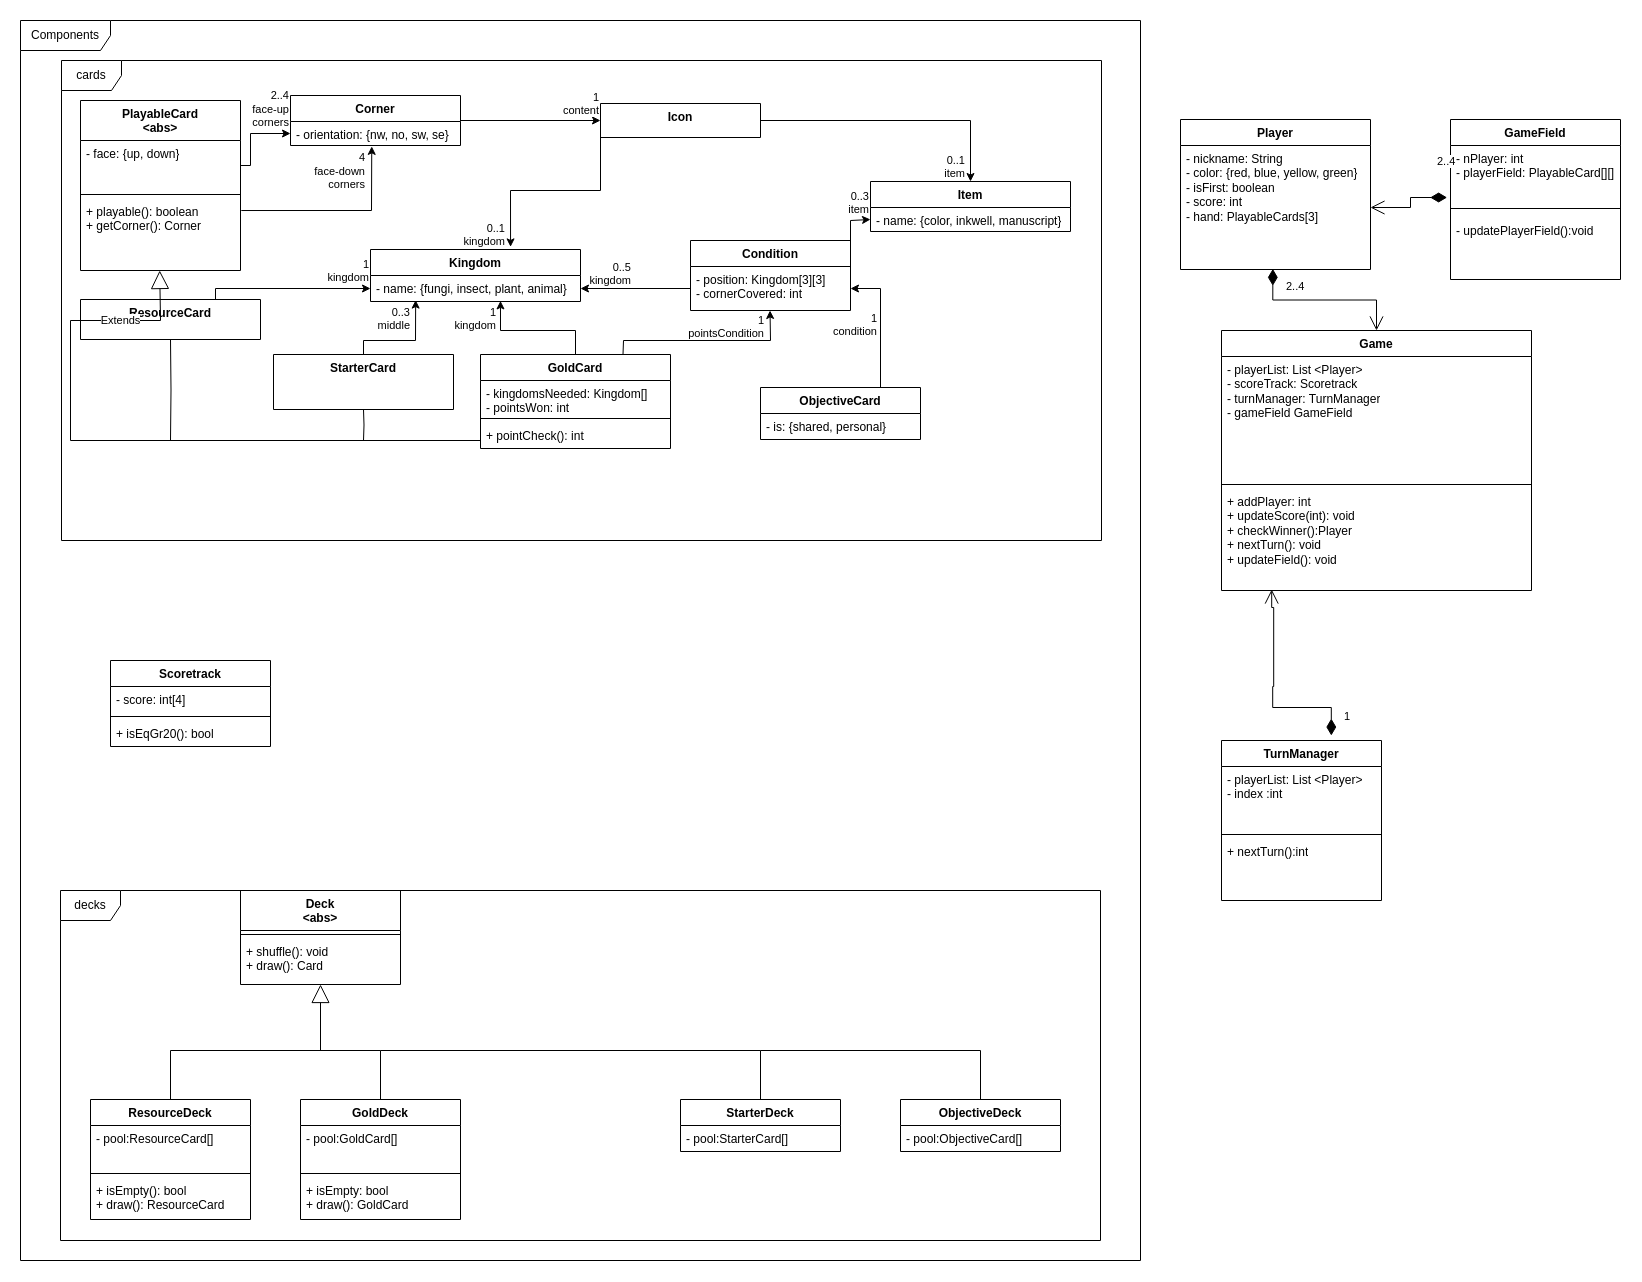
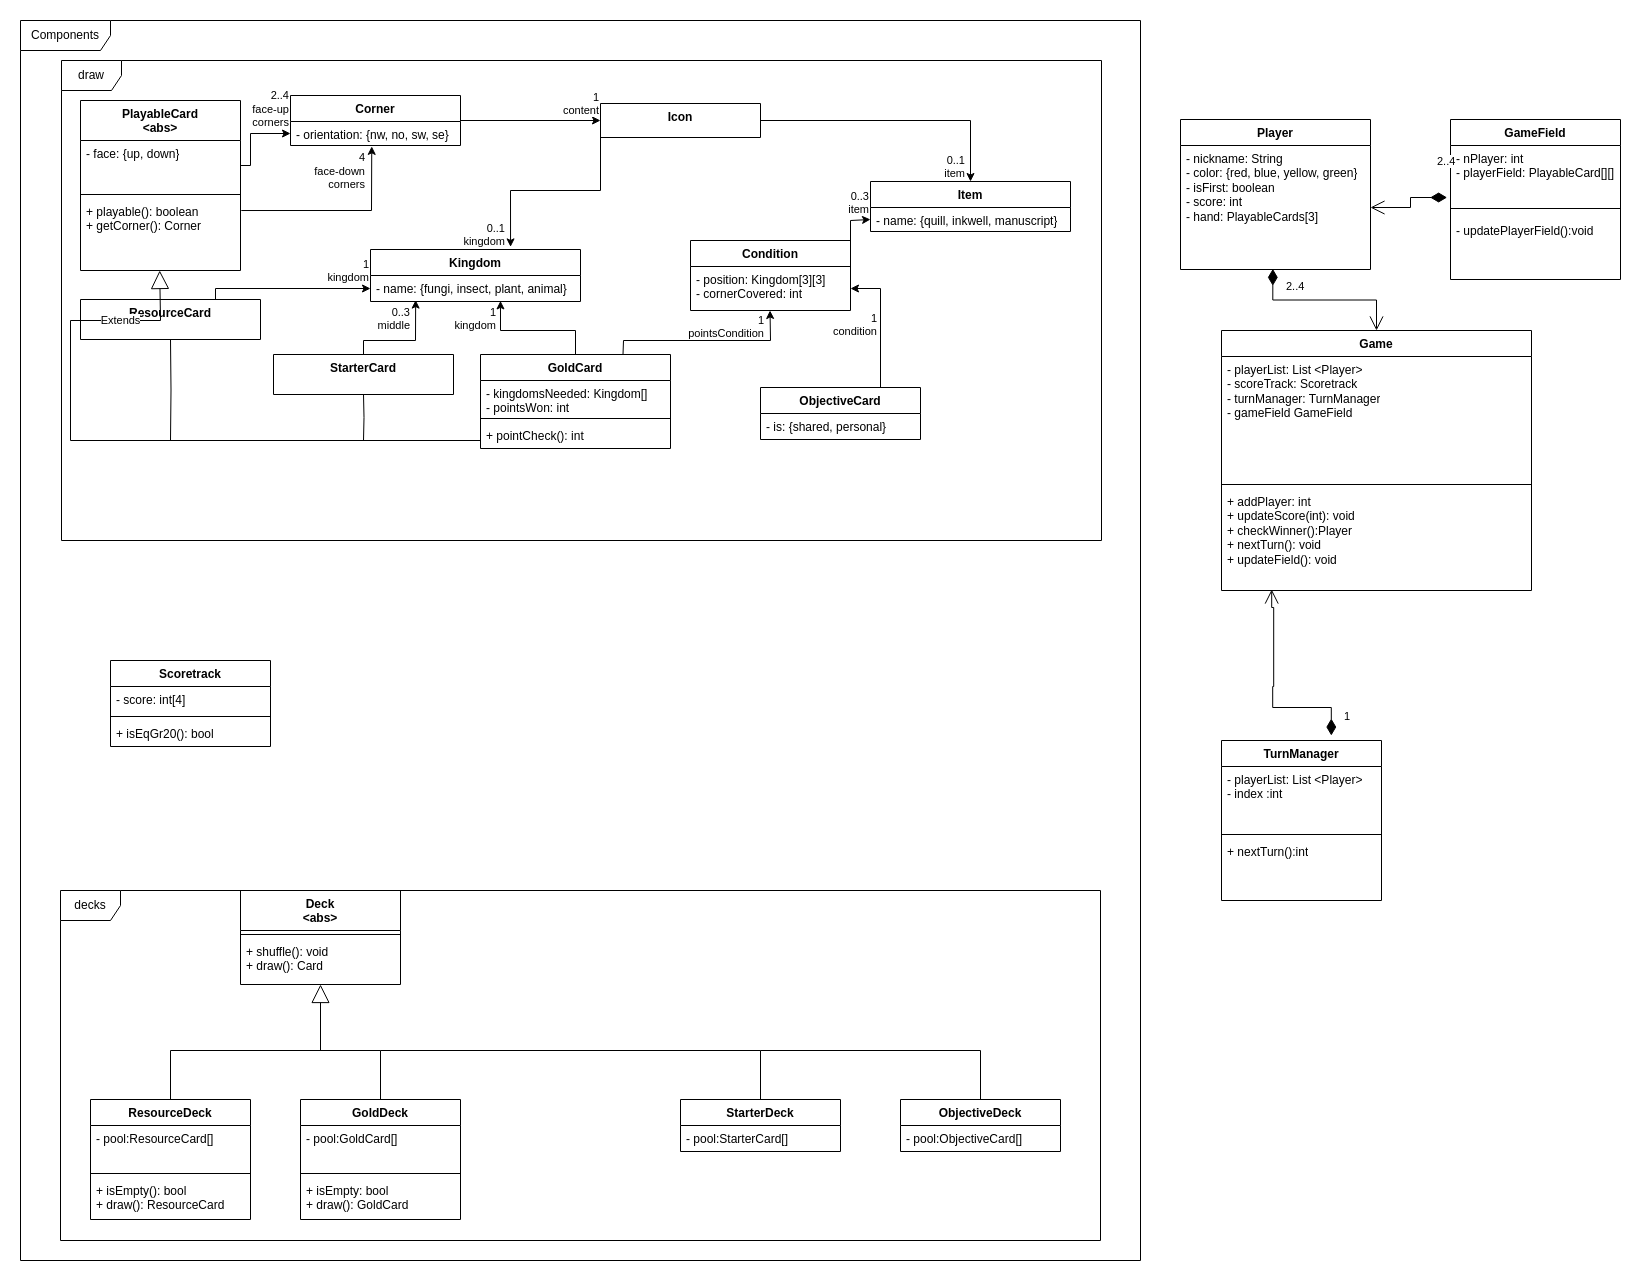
- <mxCell id="3" value="cards" style="shape=umlFrame;whiteSpace=wrap;html=1;pointerEvents=0;" parent="1" vertex="1"><mxGeometry x="61" y="60" width="1040" height="480" as="geometry" /></mxCell>
+ <mxCell id="3" value="draw" style="shape=umlFrame;whiteSpace=wrap;html=1;pointerEvents=0;" parent="1" vertex="1"><mxGeometry x="61" y="60" width="1040" height="480" as="geometry" /></mxCell>
- <mxCell id="65" value="- name: {color, inkwell, manuscript}" style="text;strokeColor=none;fillColor=none;align=left;verticalAlign=top;spacingLeft=4;spacingRight=4;overflow=hidden;rotatable=0;points=[[0,0.5],[1,0.5]];portConstraint=eastwest;whiteSpace=wrap;html=1;" parent="64" vertex="1"><mxGeometry y="26" width="200" height="24" as="geometry" /></mxCell>
+ <mxCell id="65" value="- name: {quill, inkwell, manuscript}" style="text;strokeColor=none;fillColor=none;align=left;verticalAlign=top;spacingLeft=4;spacingRight=4;overflow=hidden;rotatable=0;points=[[0,0.5],[1,0.5]];portConstraint=eastwest;whiteSpace=wrap;html=1;" parent="64" vertex="1"><mxGeometry y="26" width="200" height="24" as="geometry" /></mxCell>
- <mxCell id="68" value="" style="endArrow=classic;html=1;rounded=0;entryX=1;entryY=0.5;entryDx=0;entryDy=0;exitX=0;exitY=0.5;exitDx=0;exitDy=0;" parent="1" source="63" target="61" edge="1"><mxGeometry relative="1" as="geometry"><mxPoint x="730" y="320" as="sourcePoint" /><mxPoint x="890" y="320" as="targetPoint" /><Array as="points" /></mxGeometry></mxCell>
- <mxCell id="69" value="0..5&lt;div&gt;kingdom&lt;/div&gt;" style="edgeLabel;resizable=0;html=1;;align=right;verticalAlign=bottom;" parent="68" connectable="0" vertex="1"><mxGeometry x="1" relative="1" as="geometry"><mxPoint x="51" as="offset" /></mxGeometry></mxCell>
- <mxCell id="55" value="&lt;div&gt;&lt;span style=&quot;background-color: initial;&quot;&gt;StarterCard&lt;/span&gt;&lt;br&gt;&lt;/div&gt;" style="swimlane;fontStyle=1;align=center;verticalAlign=top;childLayout=stackLayout;horizontal=1;startSize=70;horizontalStack=0;resizeParent=1;resizeParentMax=0;resizeLast=0;collapsible=1;marginBottom=0;whiteSpace=wrap;html=1;" parent="1" vertex="1"><mxGeometry x="273" y="354" width="180" height="55" as="geometry" /></mxCell>
+ <mxCell id="55" value="&lt;div&gt;&lt;span style=&quot;background-color: initial;&quot;&gt;StarterCard&lt;/span&gt;&lt;br&gt;&lt;/div&gt;" style="swimlane;fontStyle=1;align=center;verticalAlign=top;childLayout=stackLayout;horizontal=1;startSize=70;horizontalStack=0;resizeParent=1;resizeParentMax=0;resizeLast=0;collapsible=1;marginBottom=0;whiteSpace=wrap;html=1;" parent="1" vertex="1"><mxGeometry x="273" y="354" width="180" height="40" as="geometry" /></mxCell>
